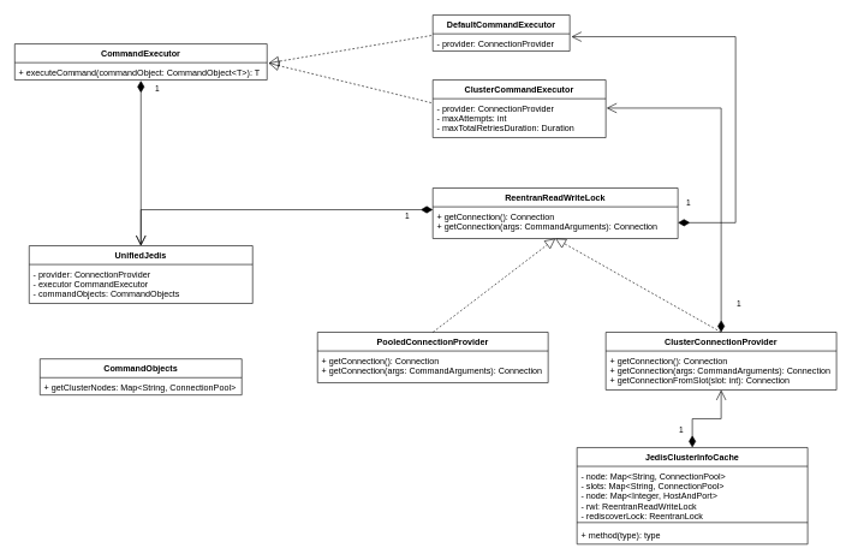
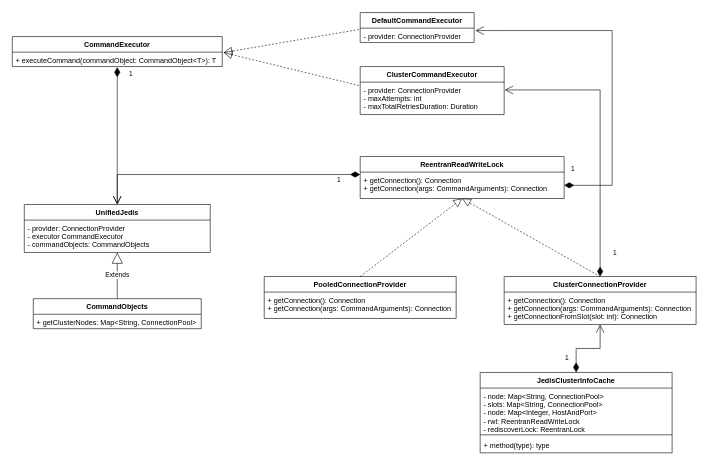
+ <mxCell id="18" value="Extends" style="endArrow=block;endSize=16;endFill=0;html=1;rounded=0;entryX=0.5;entryY=1;entryDx=0;entryDy=0;" parent="1" source="8" target="6" edge="1"><mxGeometry width="160" relative="1" as="geometry"><mxPoint x="70" y="610" as="sourcePoint" /><mxPoint x="230" y="610" as="targetPoint" /></mxGeometry></mxCell>
